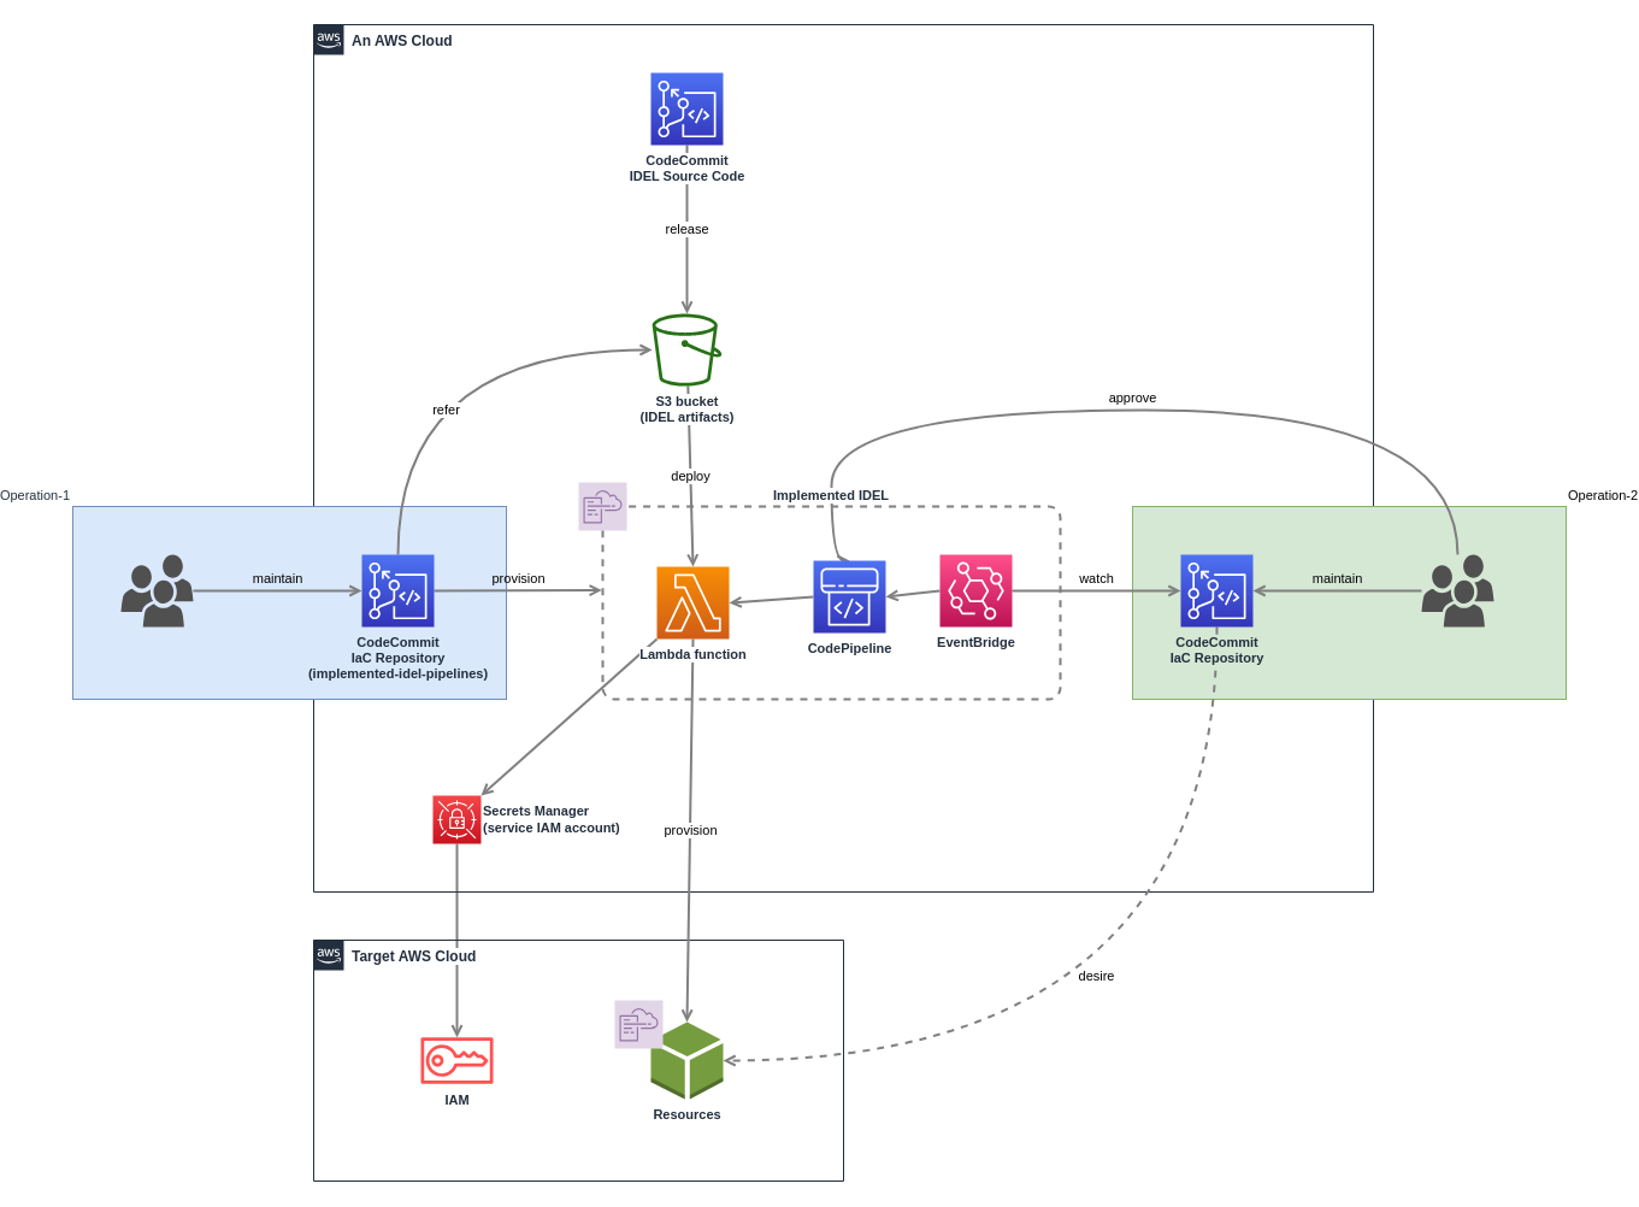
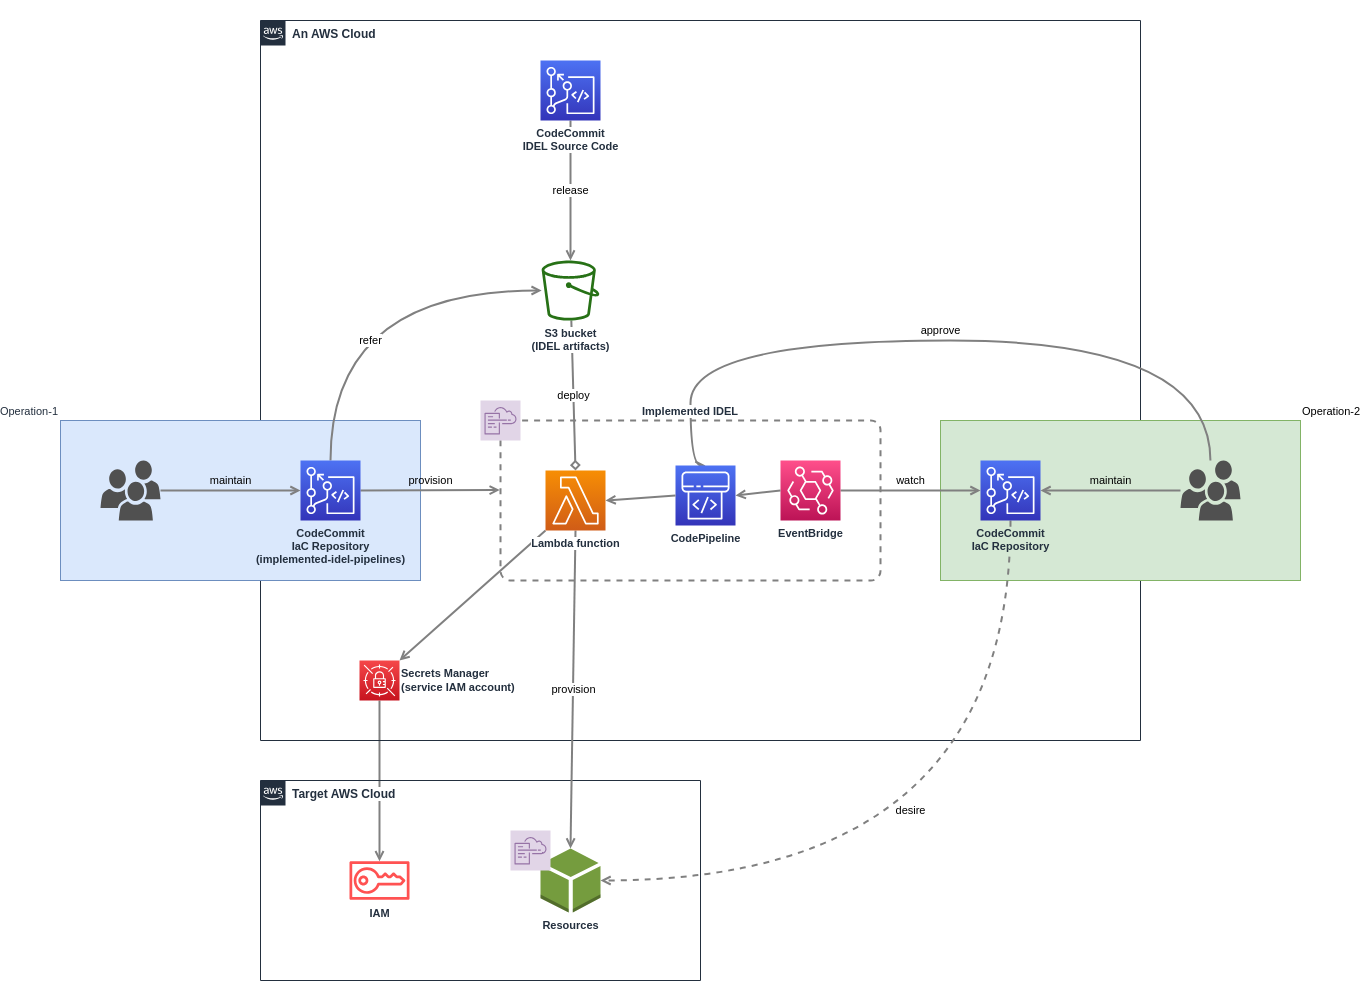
- <mxCell id="9" value="deploy" style="rounded=0;orthogonalLoop=1;jettySize=auto;html=1;startArrow=none;startFill=0;endArrow=open;endFill=0;strokeColor=#808080;strokeWidth=2;entryX=0.5;entryY=0;entryDx=0;entryDy=0;entryPerimeter=0;" parent="1" source="12" target="22" edge="1"><mxGeometry relative="1" as="geometry"><mxPoint x="529.41" y="320" as="sourcePoint" /><mxPoint x="590" y="360" as="targetPoint" /></mxGeometry></mxCell>
+ <mxCell id="9" value="deploy" style="rounded=0;orthogonalLoop=1;jettySize=auto;html=1;startArrow=none;startFill=0;endArrow=diamond;endFill=0;strokeColor=#808080;strokeWidth=2;entryX=0.5;entryY=0;entryDx=0;entryDy=0;entryPerimeter=0;" parent="1" source="12" target="22" edge="1"><mxGeometry relative="1" as="geometry"><mxPoint x="529.41" y="320" as="sourcePoint" /><mxPoint x="590" y="360" as="targetPoint" /></mxGeometry></mxCell>
